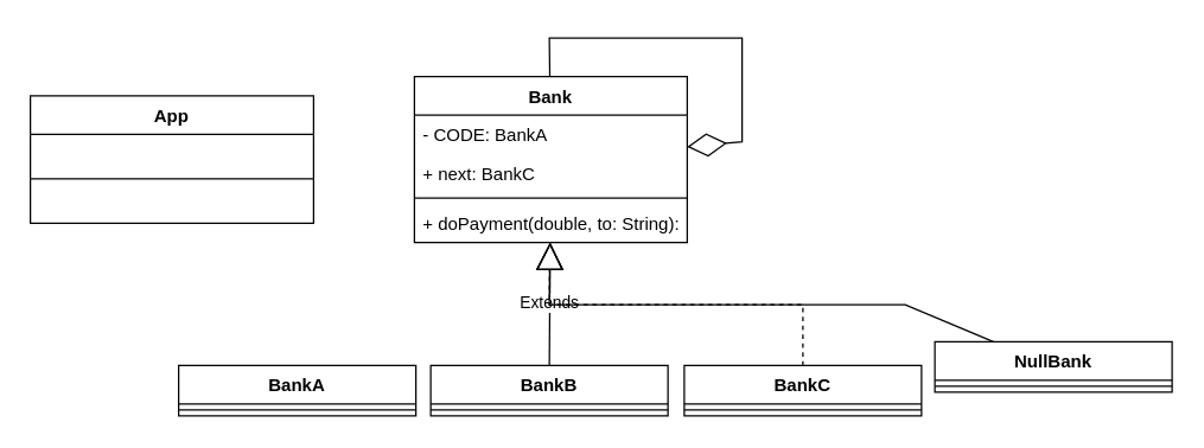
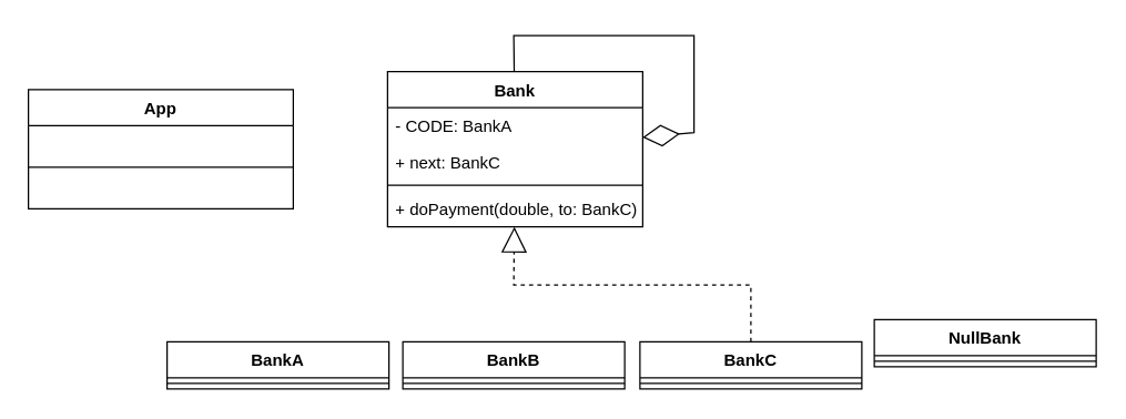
- <mxCell id="16" value="+ doPayment(double, to: String): type" style="text;strokeColor=none;fillColor=none;align=left;verticalAlign=top;spacingLeft=4;spacingRight=4;overflow=hidden;rotatable=0;points=[[0,0.5],[1,0.5]];portConstraint=eastwest;" parent="12" vertex="1"><mxGeometry y="86" width="184" height="26" as="geometry" /></mxCell>
+ <mxCell id="16" value="+ doPayment(double, to: BankC): type" style="text;strokeColor=none;fillColor=none;align=left;verticalAlign=top;spacingLeft=4;spacingRight=4;overflow=hidden;rotatable=0;points=[[0,0.5],[1,0.5]];portConstraint=eastwest;" parent="12" vertex="1"><mxGeometry y="86" width="184" height="26" as="geometry" /></mxCell>
- <mxCell id="22" value="" style="endArrow=block;endSize=16;endFill=0;html=1;rounded=0;" edge="1" source="20" parent="1" target="12"><mxGeometry width="160" relative="1" as="geometry"><mxPoint x="700" y="240" as="sourcePoint" /><mxPoint x="540.429" y="158" as="targetPoint" /><Array as="points"><mxPoint x="610" y="200" /><mxPoint x="370" y="200" /></Array></mxGeometry></mxCell>
- <mxCell id="17" value="Extends" style="endArrow=block;endSize=16;endFill=0;html=1;rounded=0;exitX=0.5;exitY=0;exitDx=0;exitDy=0;" parent="1" source="2" target="12" edge="1"><mxGeometry width="160" relative="1" as="geometry"><mxPoint x="430" y="180" as="sourcePoint" /><mxPoint x="590" y="180" as="targetPoint" /></mxGeometry></mxCell>
